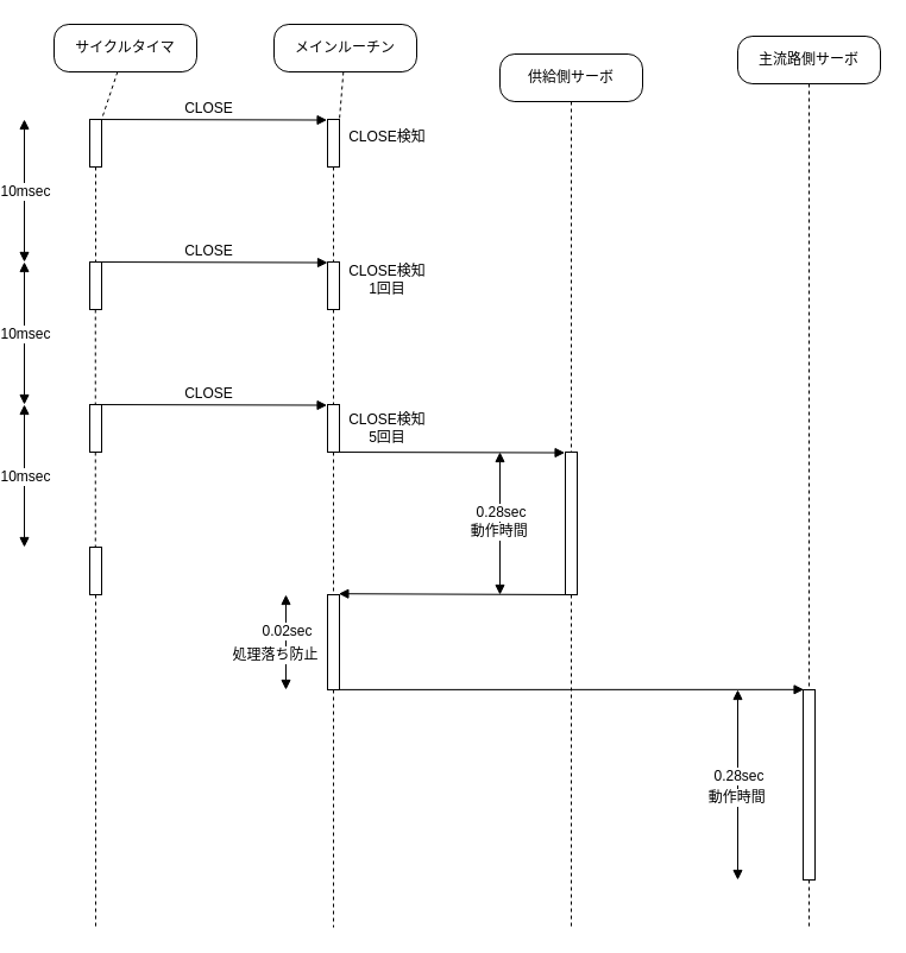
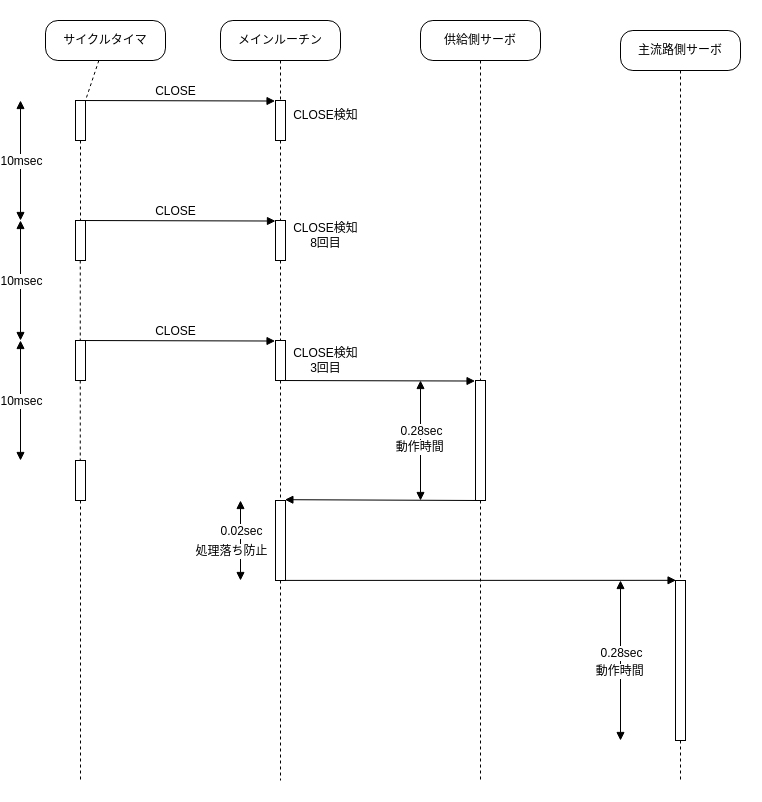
- <mxCell id="3" value="&lt;font style=&quot;font-size: 12px;&quot;&gt;メインルーチン&lt;/font&gt;" style="rounded=1;whiteSpace=wrap;html=1;arcSize=31;" vertex="1" parent="1"><mxGeometry x="230" y="20" width="120" height="40" as="geometry" /></mxCell>
+ <mxCell id="3" value="&lt;font style=&quot;font-size: 12px;&quot;&gt;メインルーチン&lt;/font&gt;" style="rounded=1;whiteSpace=wrap;html=1;arcSize=31;" vertex="1" parent="1"><mxGeometry x="220" y="20" width="120" height="40" as="geometry" /></mxCell>
- <mxCell id="7" value="&lt;font style=&quot;font-size: 12px;&quot;&gt;供給側サーボ&lt;/font&gt;" style="rounded=1;whiteSpace=wrap;html=1;arcSize=31;" vertex="1" parent="1"><mxGeometry x="420" y="45" width="120" height="40" as="geometry" /></mxCell>
+ <mxCell id="7" value="&lt;font style=&quot;font-size: 12px;&quot;&gt;供給側サーボ&lt;/font&gt;" style="rounded=1;whiteSpace=wrap;html=1;arcSize=31;" vertex="1" parent="1"><mxGeometry x="420" y="20" width="120" height="40" as="geometry" /></mxCell>
- <mxCell id="24" value="CLOSE検知&lt;br&gt;1回目" style="text;html=1;align=center;verticalAlign=middle;resizable=0;points=[];autosize=1;strokeColor=none;fillColor=none;fontSize=12;" vertex="1" parent="1"><mxGeometry x="280" y="215" width="90" height="40" as="geometry" /></mxCell>
+ <mxCell id="24" value="CLOSE検知&lt;br&gt;8回目" style="text;html=1;align=center;verticalAlign=middle;resizable=0;points=[];autosize=1;strokeColor=none;fillColor=none;fontSize=12;" vertex="1" parent="1"><mxGeometry x="280" y="215" width="90" height="40" as="geometry" /></mxCell>
- <mxCell id="28" value="CLOSE検知&lt;br&gt;5回目" style="text;html=1;align=center;verticalAlign=middle;resizable=0;points=[];autosize=1;strokeColor=none;fillColor=none;fontSize=12;" vertex="1" parent="1"><mxGeometry x="280" y="340" width="90" height="40" as="geometry" /></mxCell>
+ <mxCell id="28" value="CLOSE検知&lt;br&gt;3回目" style="text;html=1;align=center;verticalAlign=middle;resizable=0;points=[];autosize=1;strokeColor=none;fillColor=none;fontSize=12;" vertex="1" parent="1"><mxGeometry x="280" y="340" width="90" height="40" as="geometry" /></mxCell>
